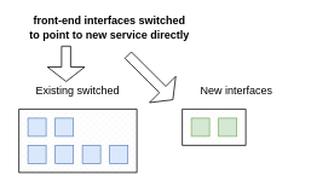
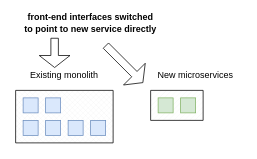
- <mxCell id="12" value="Existing switched" style="text;html=1;strokeColor=none;fillColor=none;align=center;verticalAlign=middle;whiteSpace=wrap;rounded=0;" parent="1" vertex="1"><mxGeometry x="25" y="90" width="120" height="20" as="geometry" /></mxCell>
+ <mxCell id="12" value="Existing monolith" style="text;html=1;strokeColor=none;fillColor=none;align=center;verticalAlign=middle;whiteSpace=wrap;rounded=0;" parent="1" vertex="1"><mxGeometry x="25" y="90" width="120" height="20" as="geometry" /></mxCell>
- <mxCell id="13" value="New interfaces" style="text;html=1;strokeColor=none;fillColor=none;align=center;verticalAlign=middle;whiteSpace=wrap;rounded=0;" parent="1" vertex="1"><mxGeometry x="200" y="90" width="120" height="20" as="geometry" /></mxCell>
+ <mxCell id="13" value="New microservices" style="text;html=1;strokeColor=none;fillColor=none;align=center;verticalAlign=middle;whiteSpace=wrap;rounded=0;" parent="1" vertex="1"><mxGeometry x="200" y="90" width="120" height="20" as="geometry" /></mxCell>
